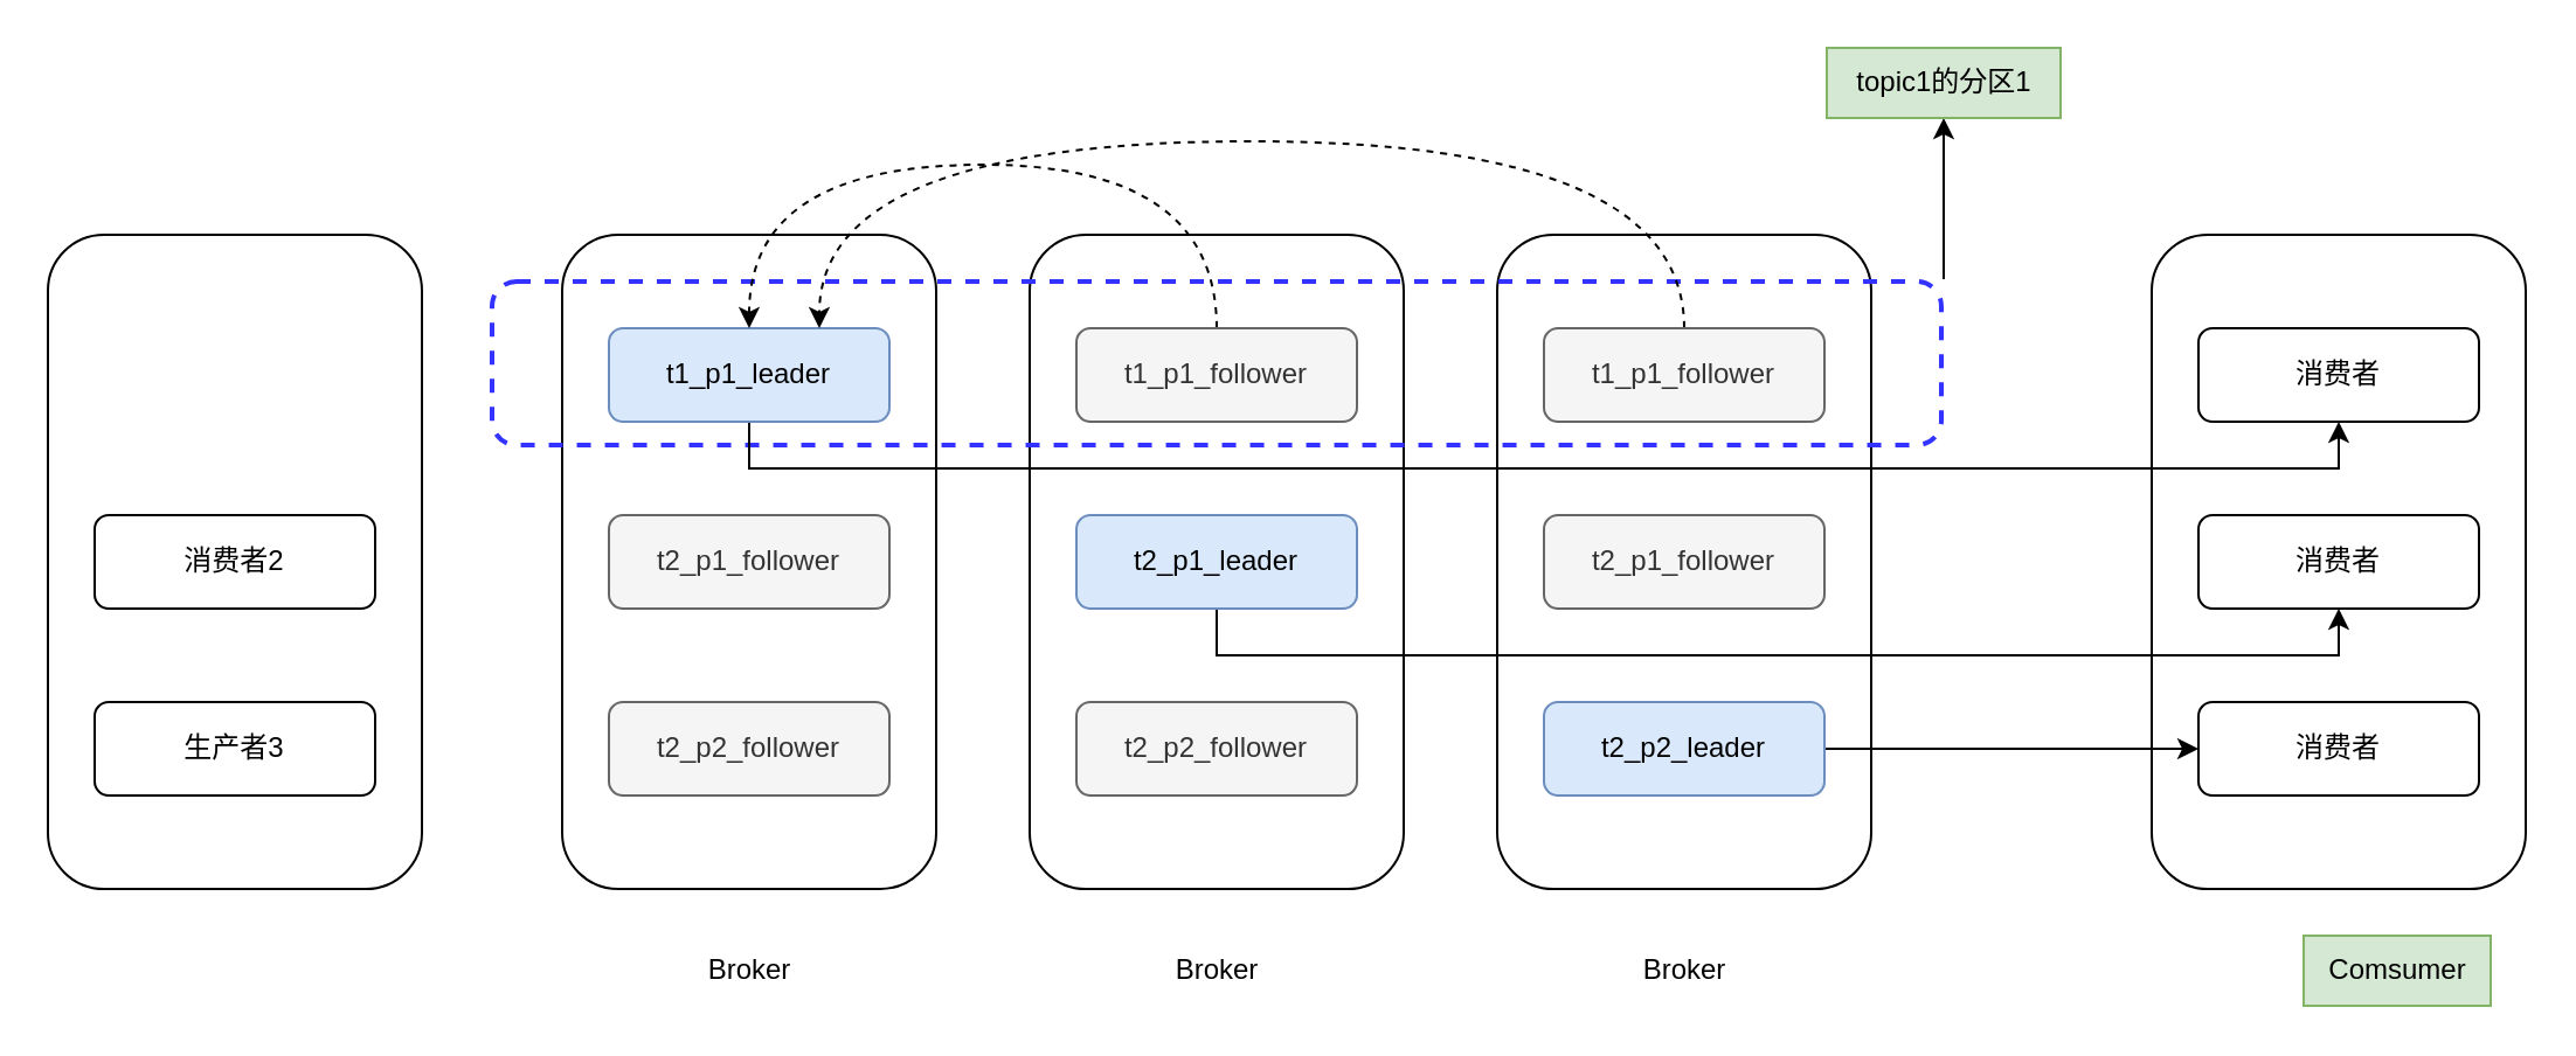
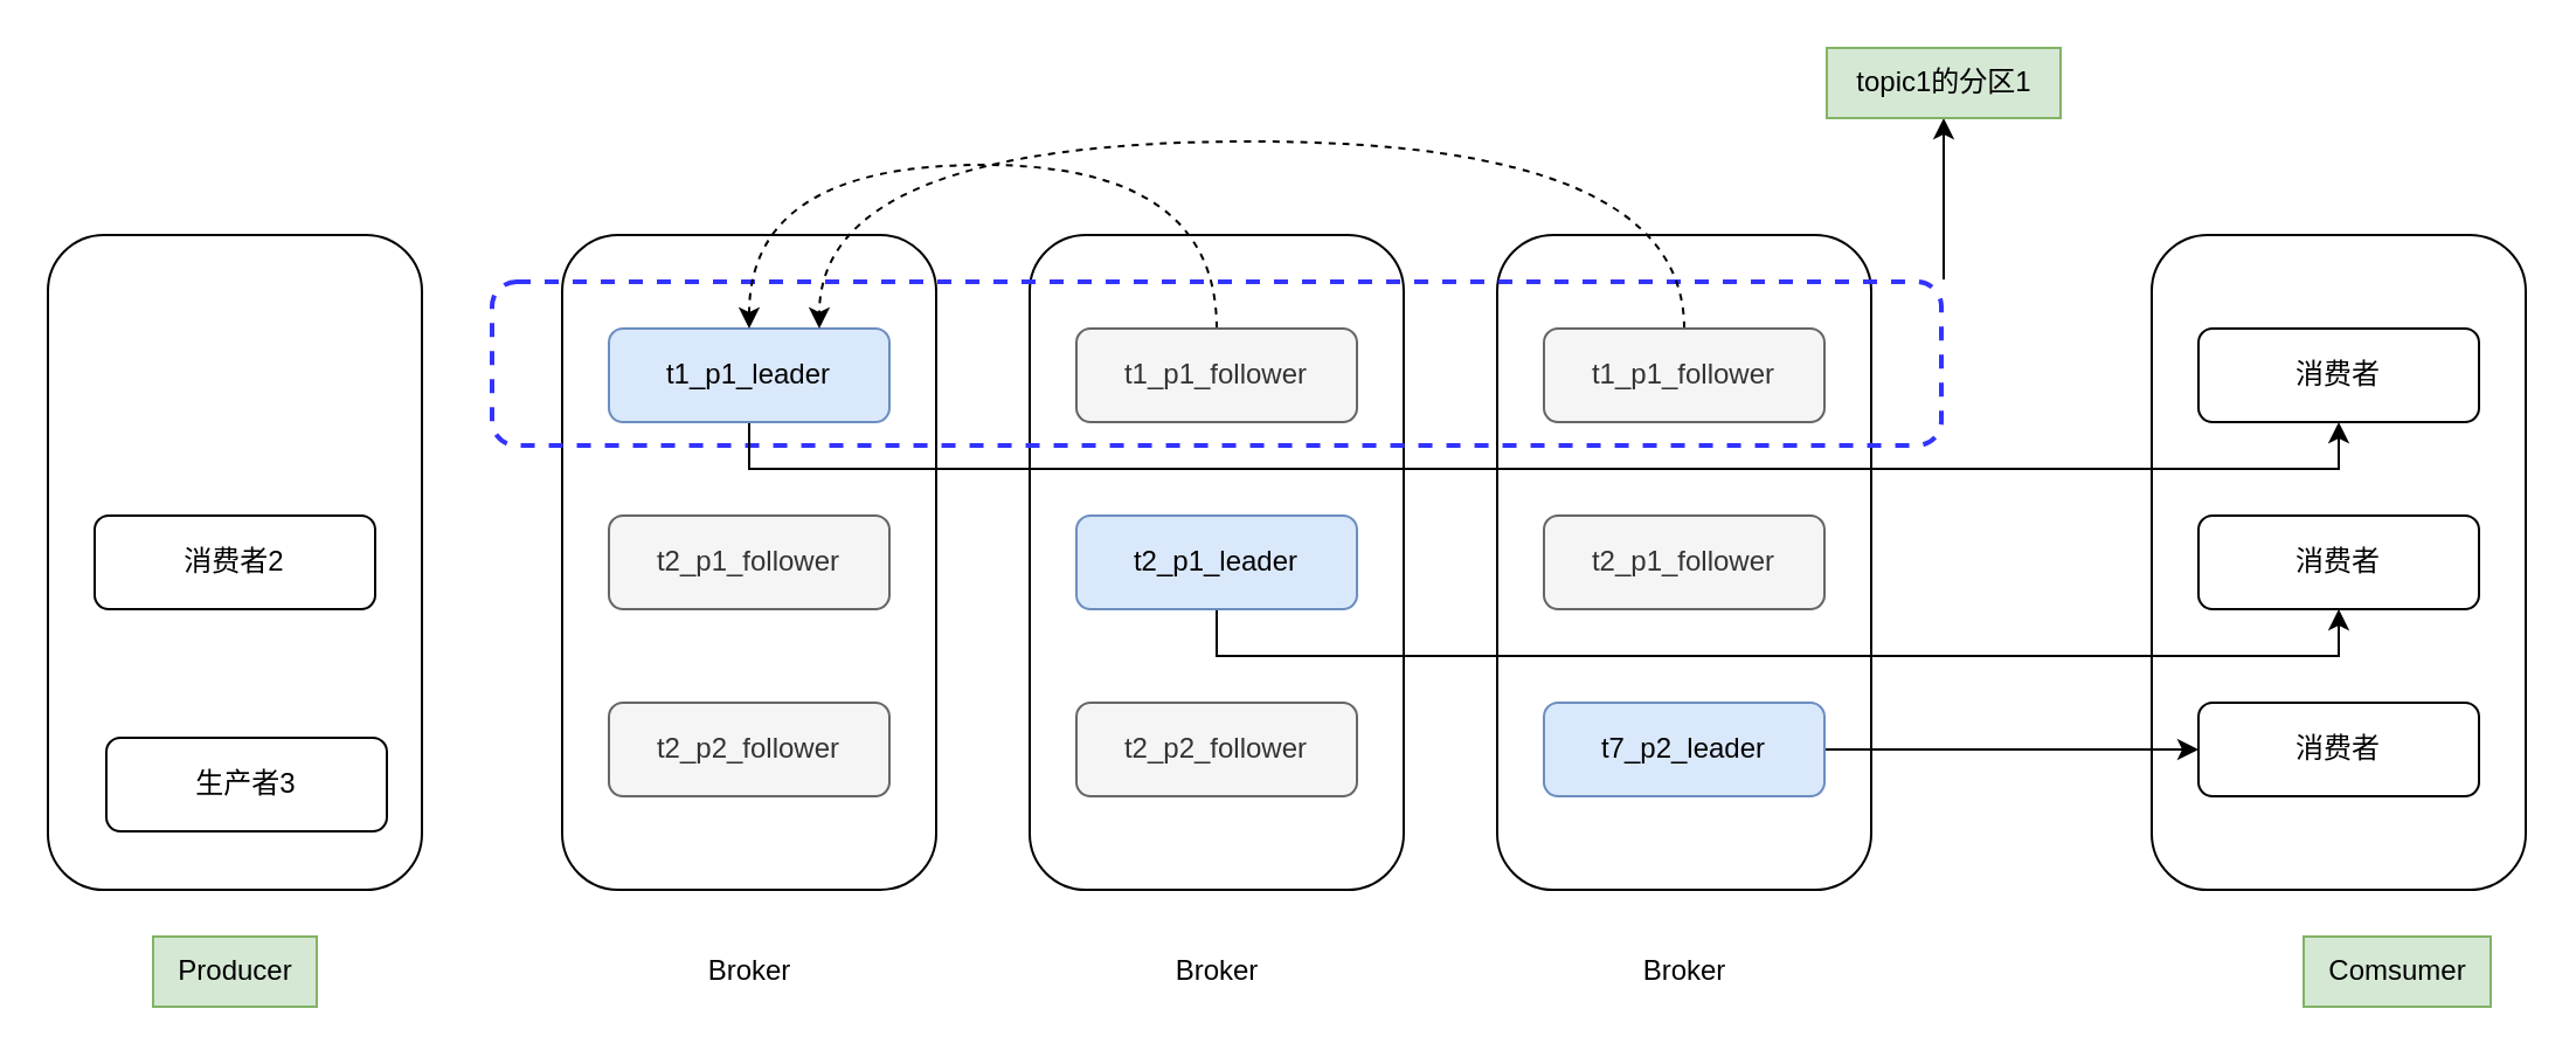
- <mxCell id="11" value="生产者3" style="rounded=1;whiteSpace=wrap;html=1;" parent="1" vertex="1"><mxGeometry x="40" y="300" width="120" height="40" as="geometry" /></mxCell>
+ <mxCell id="11" value="生产者3" style="rounded=1;whiteSpace=wrap;html=1;" parent="1" vertex="1"><mxGeometry x="45" y="315" width="120" height="40" as="geometry" /></mxCell>
- <mxCell id="25" value="t2_p2_leader" style="rounded=1;whiteSpace=wrap;html=1;fillColor=#dae8fc;strokeColor=#6c8ebf;" vertex="1" parent="1"><mxGeometry x="660" y="300" width="120" height="40" as="geometry" /></mxCell>
+ <mxCell id="25" value="t7_p2_leader" style="rounded=1;whiteSpace=wrap;html=1;fillColor=#dae8fc;strokeColor=#6c8ebf;" vertex="1" parent="1"><mxGeometry x="660" y="300" width="120" height="40" as="geometry" /></mxCell>
+ <mxCell id="9" value="Producer" style="text;html=1;align=center;verticalAlign=middle;resizable=0;points=[];autosize=1;strokeColor=#82b366;fillColor=#d5e8d4;" parent="1" vertex="1"><mxGeometry x="65" y="400" width="70" height="30" as="geometry" /></mxCell>
